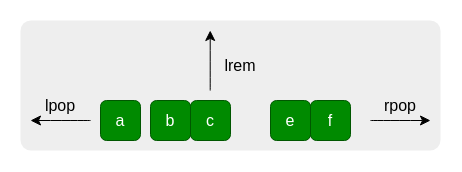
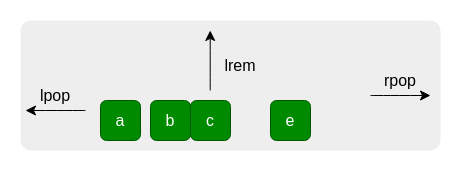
- <mxCell id="9" value="lpop" style="text;html=1;strokeColor=none;fillColor=none;align=center;verticalAlign=middle;whiteSpace=wrap;rounded=0;fontSize=16;" parent="1" vertex="1"><mxGeometry x="30" y="90" width="60" height="30" as="geometry" /></mxCell>
+ <mxCell id="9" value="lpop" style="text;html=1;strokeColor=none;fillColor=none;align=center;verticalAlign=middle;whiteSpace=wrap;rounded=0;fontSize=16;" parent="1" vertex="1"><mxGeometry x="25" y="80" width="60" height="30" as="geometry" /></mxCell>
- <mxCell id="11" value="rpop" style="text;html=1;strokeColor=none;fillColor=none;align=center;verticalAlign=middle;whiteSpace=wrap;rounded=0;fontSize=16;" parent="1" vertex="1"><mxGeometry x="370" y="90" width="60" height="30" as="geometry" /></mxCell>
+ <mxCell id="11" value="rpop" style="text;html=1;strokeColor=none;fillColor=none;align=center;verticalAlign=middle;whiteSpace=wrap;rounded=0;fontSize=16;" parent="1" vertex="1"><mxGeometry x="370" y="65" width="60" height="30" as="geometry" /></mxCell>
- <mxCell id="7" value="f" style="rounded=1;whiteSpace=wrap;html=1;fontSize=16;fillColor=#008a00;strokeColor=#005700;fontColor=#ffffff;" parent="1" vertex="1"><mxGeometry x="310" y="100" width="40" height="40" as="geometry" /></mxCell>
